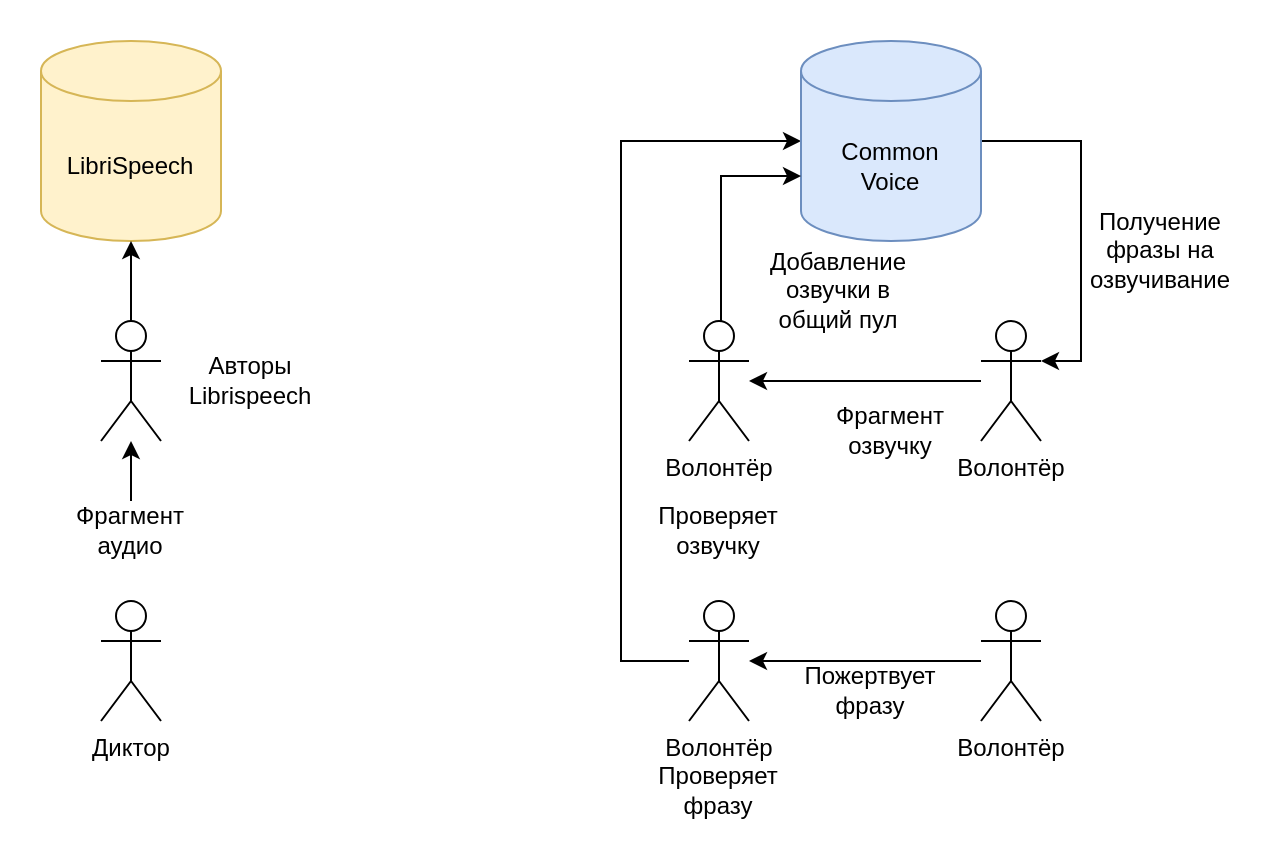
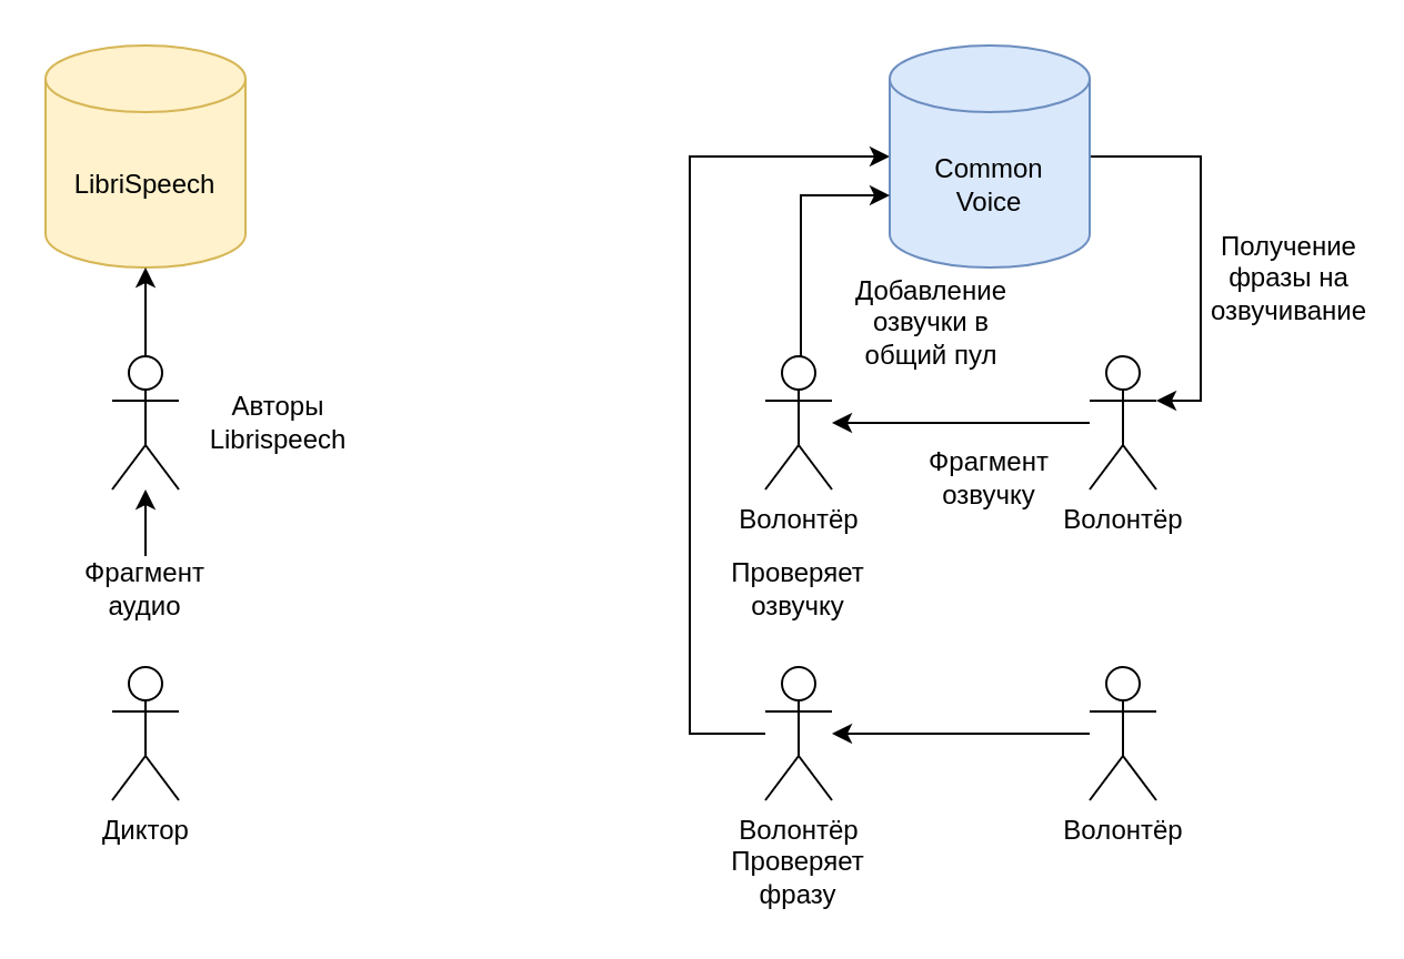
- <mxCell id="18" value="Пожертвует фразу" style="text;html=1;align=center;verticalAlign=middle;whiteSpace=wrap;rounded=0;" vertex="1" parent="1"><mxGeometry x="405" y="330" width="60" height="30" as="geometry" /></mxCell>
